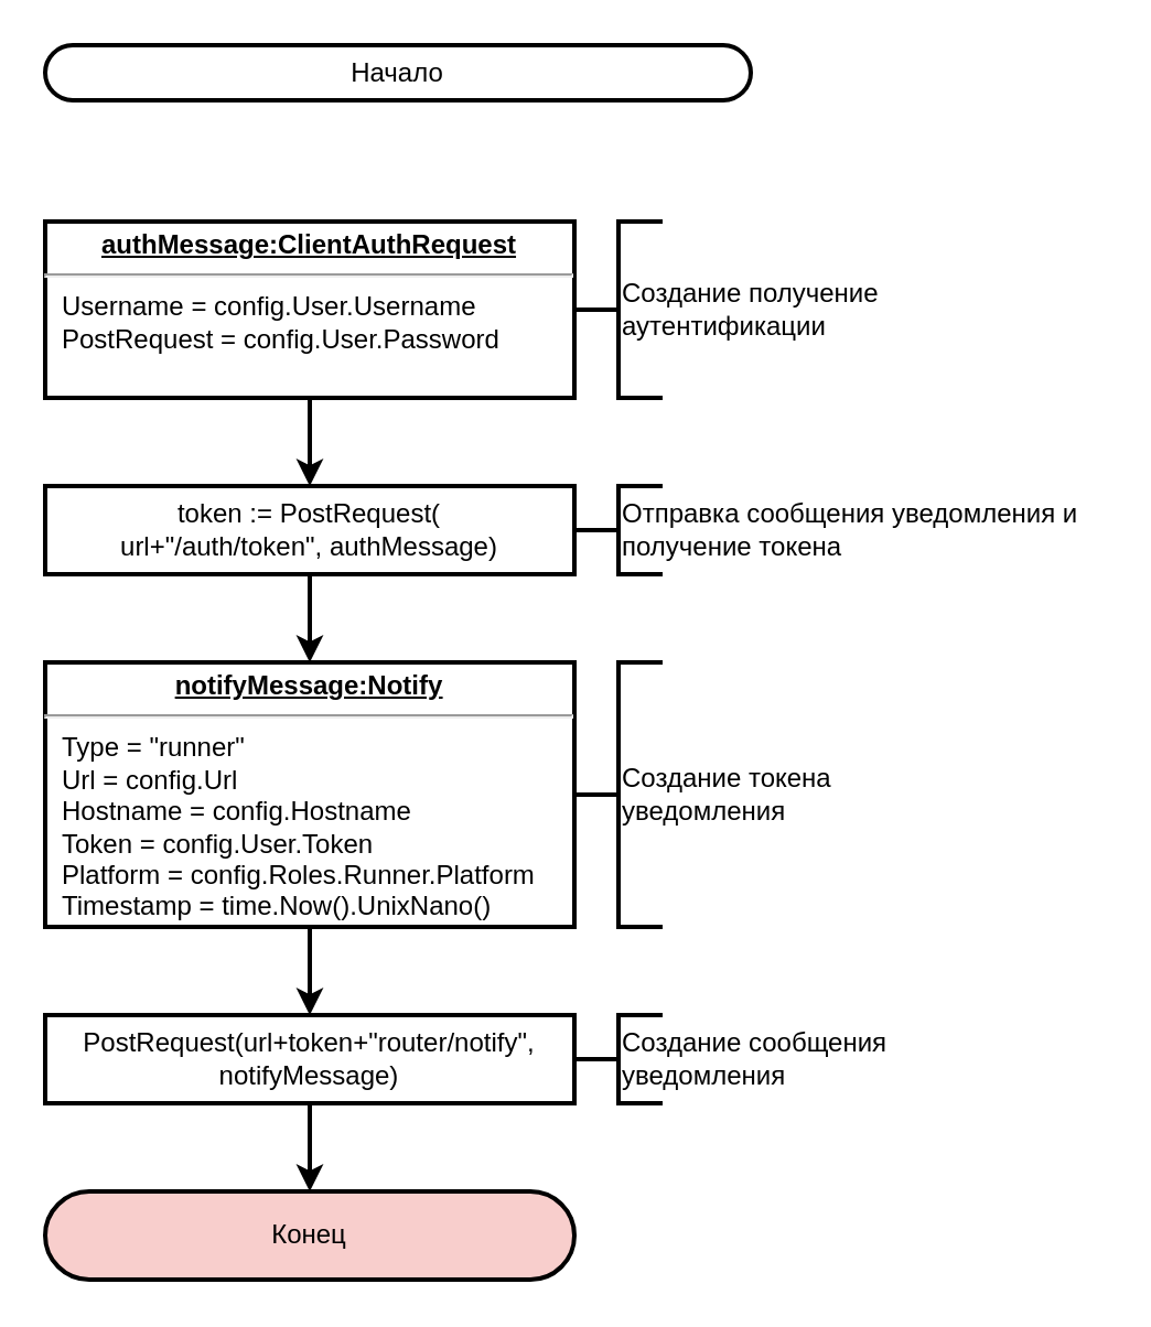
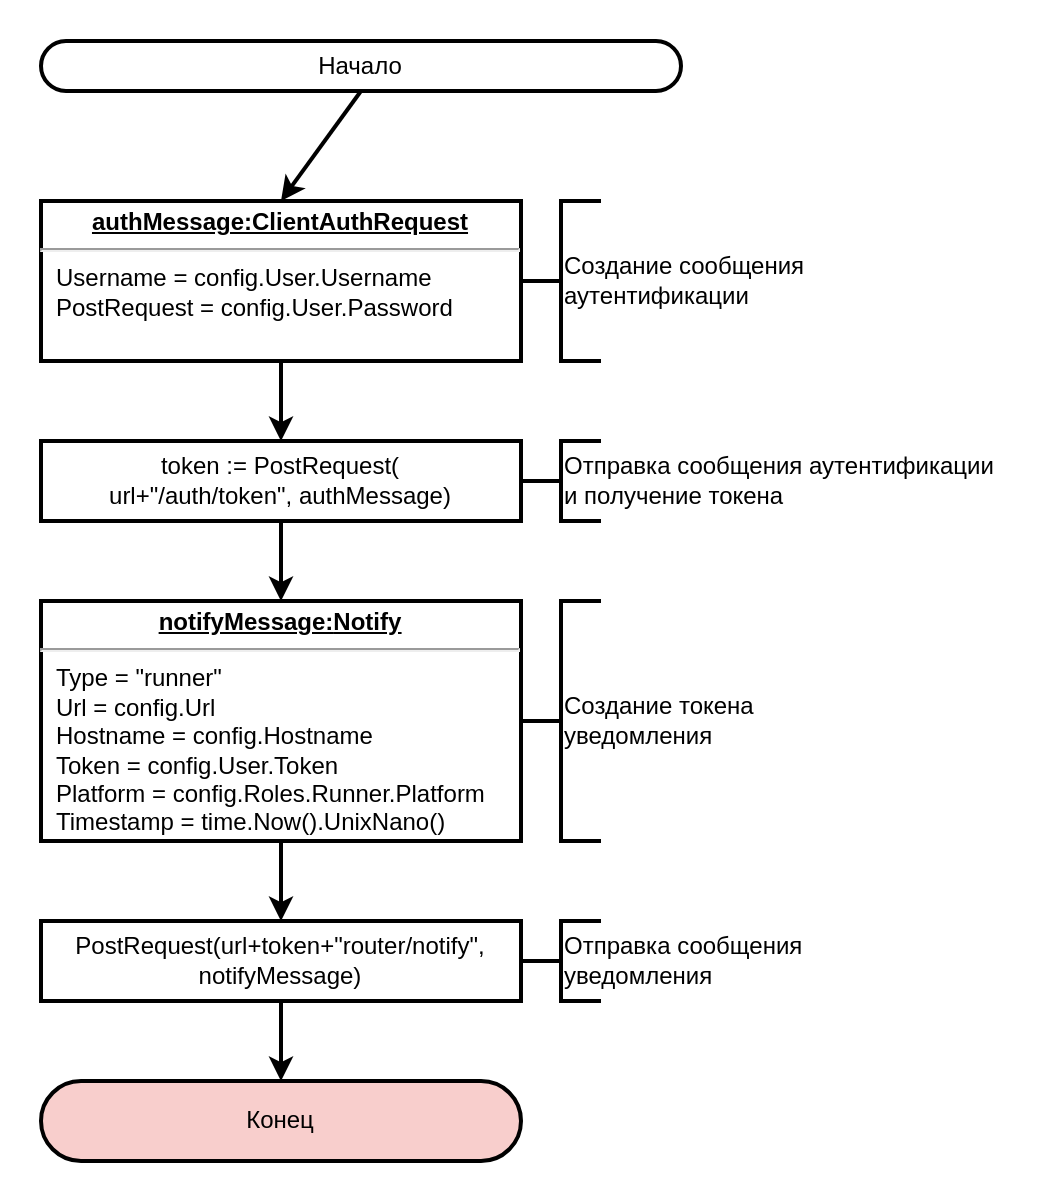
+ <mxCell id="4" value="" style="endArrow=classic;html=1;rounded=0;exitX=0.5;exitY=1;exitDx=0;exitDy=0;entryX=0.5;entryY=0;entryDx=0;entryDy=0;strokeWidth=2;" parent="1" source="2" target="9" edge="1"><mxGeometry width="50" height="50" relative="1" as="geometry"><mxPoint x="80" y="210" as="sourcePoint" /><mxPoint x="130" y="160" as="targetPoint" /></mxGeometry></mxCell>
- <mxCell id="13" value="Создание получение аутентификации" style="rounded=0;whiteSpace=wrap;html=1;strokeColor=none;fillColor=none;strokeWidth=2;align=left;" parent="1" vertex="1"><mxGeometry x="280" y="100" width="140" height="80" as="geometry" /></mxCell>
+ <mxCell id="13" value="Создание сообщения аутентификации" style="rounded=0;whiteSpace=wrap;html=1;strokeColor=none;fillColor=none;strokeWidth=2;align=left;" parent="1" vertex="1"><mxGeometry x="280" y="100" width="140" height="80" as="geometry" /></mxCell>
- <mxCell id="16" value="Отправка сообщения уведомления и получение токена" style="rounded=0;whiteSpace=wrap;html=1;strokeColor=none;fillColor=none;strokeWidth=2;align=left;" parent="1" vertex="1"><mxGeometry x="280" y="220" width="220" height="40" as="geometry" /></mxCell>
+ <mxCell id="16" value="Отправка сообщения аутентификации и получение токена" style="rounded=0;whiteSpace=wrap;html=1;strokeColor=none;fillColor=none;strokeWidth=2;align=left;" parent="1" vertex="1"><mxGeometry x="280" y="220" width="220" height="40" as="geometry" /></mxCell>
- <mxCell id="17" value="Создание сообщения уведомления" style="rounded=0;whiteSpace=wrap;html=1;strokeColor=none;fillColor=none;strokeWidth=2;align=left;" parent="1" vertex="1"><mxGeometry x="280" y="460" width="140" height="40" as="geometry" /></mxCell>
+ <mxCell id="17" value="Отправка сообщения уведомления" style="rounded=0;whiteSpace=wrap;html=1;strokeColor=none;fillColor=none;strokeWidth=2;align=left;" parent="1" vertex="1"><mxGeometry x="280" y="460" width="140" height="40" as="geometry" /></mxCell>
